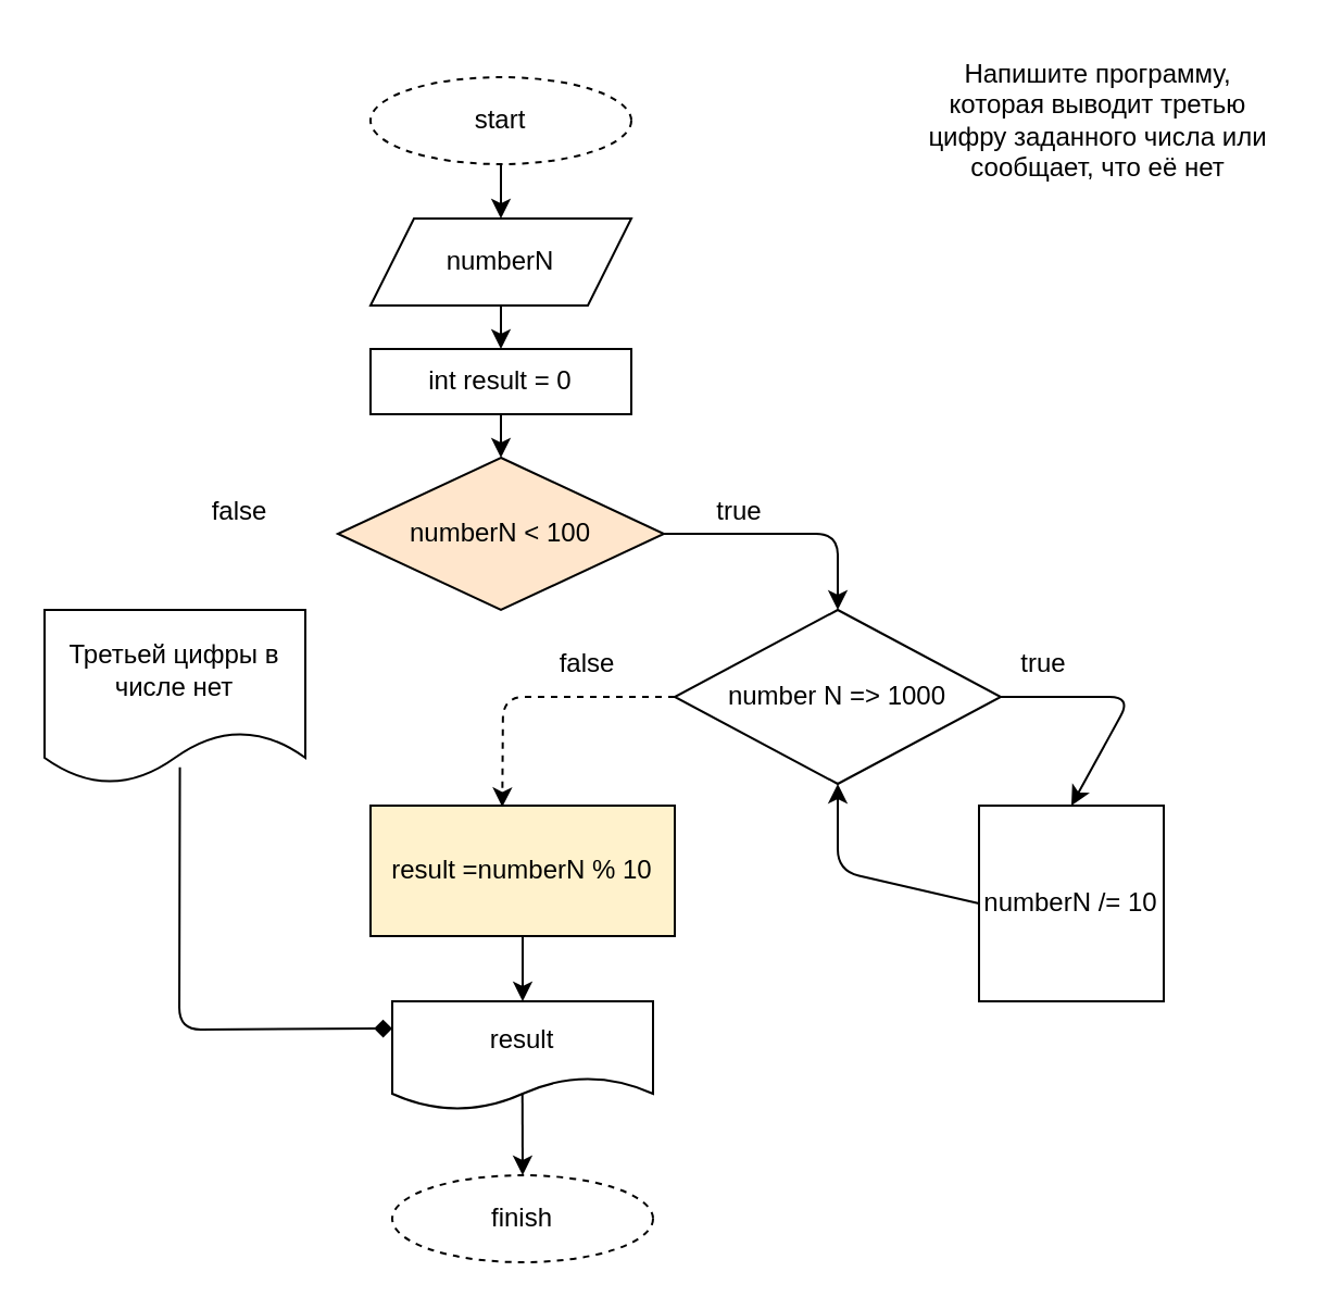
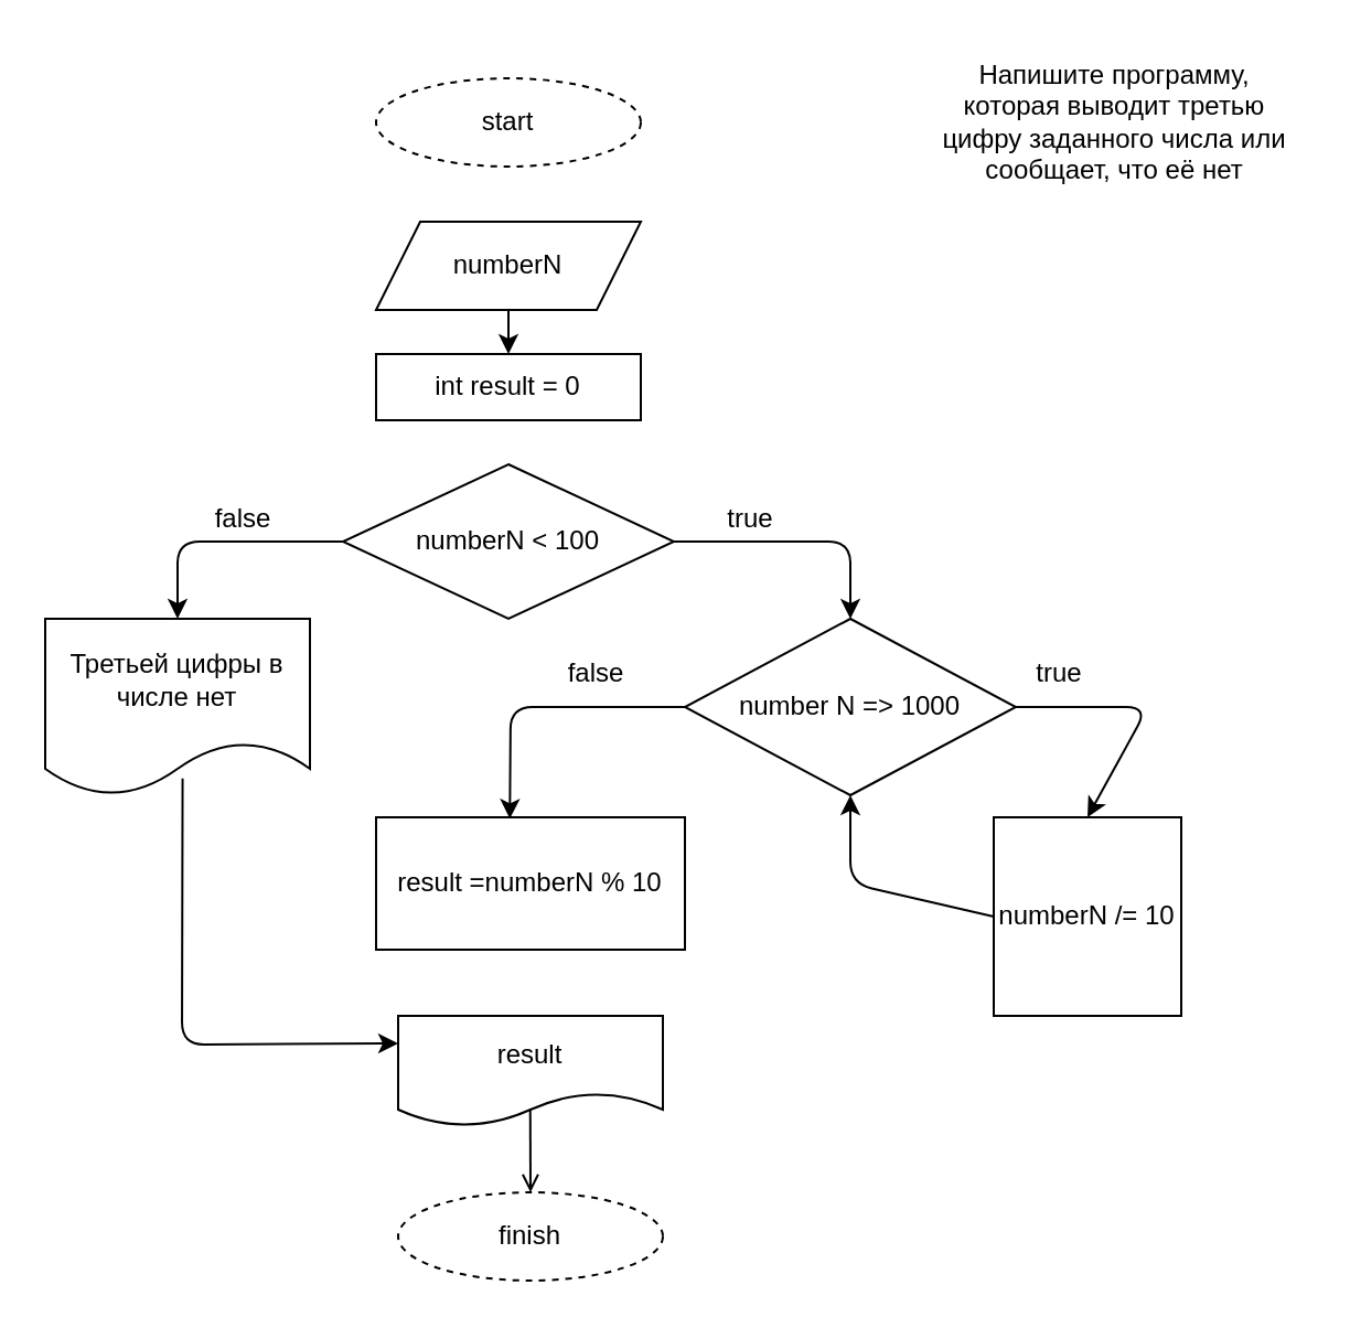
- <mxCell id="13" value="" style="endArrow=classic;html=1;entryX=0.5;entryY=0;entryDx=0;entryDy=0;exitX=0.5;exitY=1;exitDx=0;exitDy=0;" parent="1" source="3" target="4" edge="1"><mxGeometry width="50" height="50" relative="1" as="geometry"><mxPoint x="320" y="280" as="sourcePoint" /><mxPoint x="370" y="230" as="targetPoint" /></mxGeometry></mxCell>
- <mxCell id="15" value="" style="endArrow=classic;html=1;entryX=0.5;entryY=0;entryDx=0;entryDy=0;exitX=0.5;exitY=1;exitDx=0;exitDy=0;" parent="1" source="5" target="6" edge="1"><mxGeometry width="50" height="50" relative="1" as="geometry"><mxPoint x="320" y="280" as="sourcePoint" /><mxPoint x="370" y="230" as="targetPoint" /></mxGeometry></mxCell>
+ <mxCell id="16" value="" style="endArrow=classic;html=1;entryX=0.5;entryY=0;entryDx=0;entryDy=0;exitX=0;exitY=0.5;exitDx=0;exitDy=0;" parent="1" source="6" target="7" edge="1"><mxGeometry width="50" height="50" relative="1" as="geometry"><mxPoint x="320" y="280" as="sourcePoint" /><mxPoint x="370" y="230" as="targetPoint" /><Array as="points"><mxPoint x="80" y="245" /></Array></mxGeometry></mxCell>
- <mxCell id="6" value="numberN &amp;lt; 100" style="rhombus;whiteSpace=wrap;html=1;fillColor=#ffe6cc;" parent="1" vertex="1"><mxGeometry x="155" y="210" width="150" height="70" as="geometry" /></mxCell>
+ <mxCell id="6" value="numberN &amp;lt; 100" style="rhombus;whiteSpace=wrap;html=1;" parent="1" vertex="1"><mxGeometry x="155" y="210" width="150" height="70" as="geometry" /></mxCell>
- <mxCell id="19" value="" style="endArrow=classic;html=1;entryX=0.433;entryY=0.011;entryDx=0;entryDy=0;entryPerimeter=0;exitX=0;exitY=0.5;exitDx=0;exitDy=0;dashed=1;" parent="1" source="8" target="9" edge="1"><mxGeometry width="50" height="50" relative="1" as="geometry"><mxPoint x="320" y="280" as="sourcePoint" /><mxPoint x="370" y="230" as="targetPoint" /><Array as="points"><mxPoint x="231" y="320" /></Array></mxGeometry></mxCell>
+ <mxCell id="19" value="" style="endArrow=classic;html=1;entryX=0.433;entryY=0.011;entryDx=0;entryDy=0;entryPerimeter=0;exitX=0;exitY=0.5;exitDx=0;exitDy=0;" parent="1" source="8" target="9" edge="1"><mxGeometry width="50" height="50" relative="1" as="geometry"><mxPoint x="320" y="280" as="sourcePoint" /><mxPoint x="370" y="230" as="targetPoint" /><Array as="points"><mxPoint x="231" y="320" /></Array></mxGeometry></mxCell>
- <mxCell id="9" value="result =numberN % 10" style="rounded=0;whiteSpace=wrap;html=1;fillColor=#fff2cc;" parent="1" vertex="1"><mxGeometry x="170" y="370" width="140" height="60" as="geometry" /></mxCell>
+ <mxCell id="9" value="result =numberN % 10" style="rounded=0;whiteSpace=wrap;html=1;" parent="1" vertex="1"><mxGeometry x="170" y="370" width="140" height="60" as="geometry" /></mxCell>
- <mxCell id="20" value="" style="endArrow=classic;html=1;entryX=0.5;entryY=0;entryDx=0;entryDy=0;exitX=0.5;exitY=1;exitDx=0;exitDy=0;" parent="1" source="9" target="11" edge="1"><mxGeometry width="50" height="50" relative="1" as="geometry"><mxPoint x="320" y="280" as="sourcePoint" /><mxPoint x="370" y="230" as="targetPoint" /></mxGeometry></mxCell>
- <mxCell id="22" value="" style="endArrow=diamond;html=1;entryX=0;entryY=0.25;entryDx=0;entryDy=0;exitX=0.519;exitY=0.904;exitDx=0;exitDy=0;exitPerimeter=0;" parent="1" source="7" target="11" edge="1"><mxGeometry width="50" height="50" relative="1" as="geometry"><mxPoint x="320" y="280" as="sourcePoint" /><mxPoint x="370" y="230" as="targetPoint" /><Array as="points"><mxPoint x="82" y="473" /></Array></mxGeometry></mxCell>
+ <mxCell id="22" value="" style="endArrow=classic;html=1;entryX=0;entryY=0.25;entryDx=0;entryDy=0;exitX=0.519;exitY=0.904;exitDx=0;exitDy=0;exitPerimeter=0;" parent="1" source="7" target="11" edge="1"><mxGeometry width="50" height="50" relative="1" as="geometry"><mxPoint x="320" y="280" as="sourcePoint" /><mxPoint x="370" y="230" as="targetPoint" /><Array as="points"><mxPoint x="82" y="473" /></Array></mxGeometry></mxCell>
- <mxCell id="23" value="" style="endArrow=classic;html=1;entryX=0.5;entryY=0;entryDx=0;entryDy=0;exitX=0.499;exitY=0.847;exitDx=0;exitDy=0;exitPerimeter=0;" parent="1" source="11" target="12" edge="1"><mxGeometry width="50" height="50" relative="1" as="geometry"><mxPoint x="320" y="440" as="sourcePoint" /><mxPoint x="370" y="390" as="targetPoint" /></mxGeometry></mxCell>
+ <mxCell id="23" value="" style="endArrow=open;html=1;entryX=0.5;entryY=0;entryDx=0;entryDy=0;exitX=0.499;exitY=0.847;exitDx=0;exitDy=0;exitPerimeter=0;" parent="1" source="11" target="12" edge="1"><mxGeometry width="50" height="50" relative="1" as="geometry"><mxPoint x="320" y="440" as="sourcePoint" /><mxPoint x="370" y="390" as="targetPoint" /></mxGeometry></mxCell>
